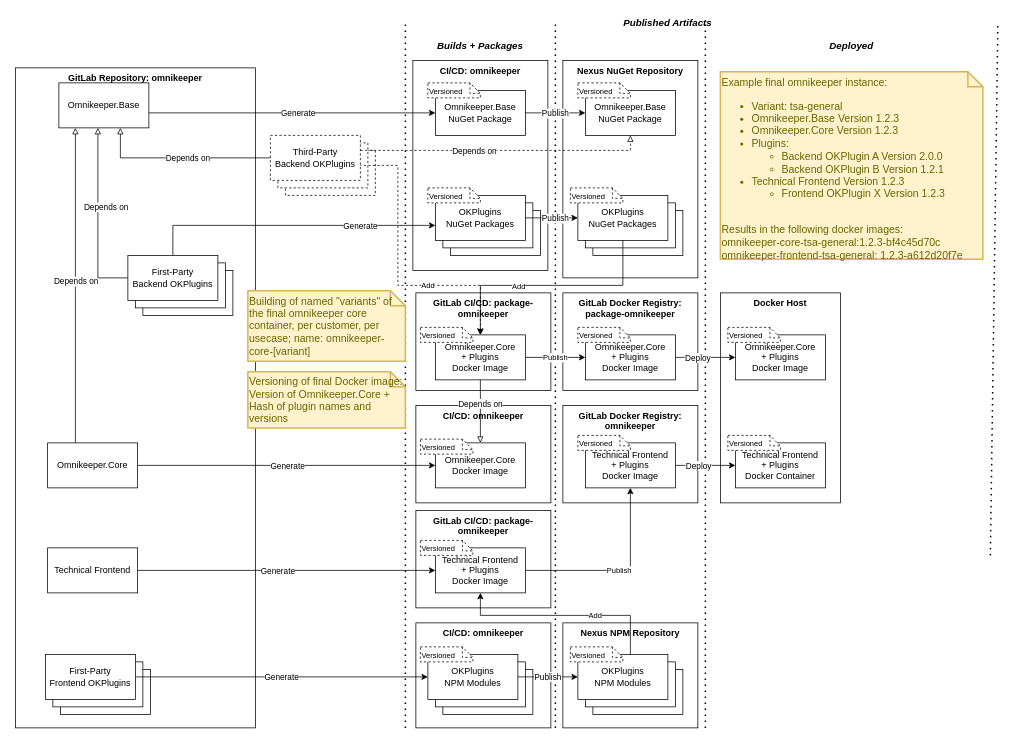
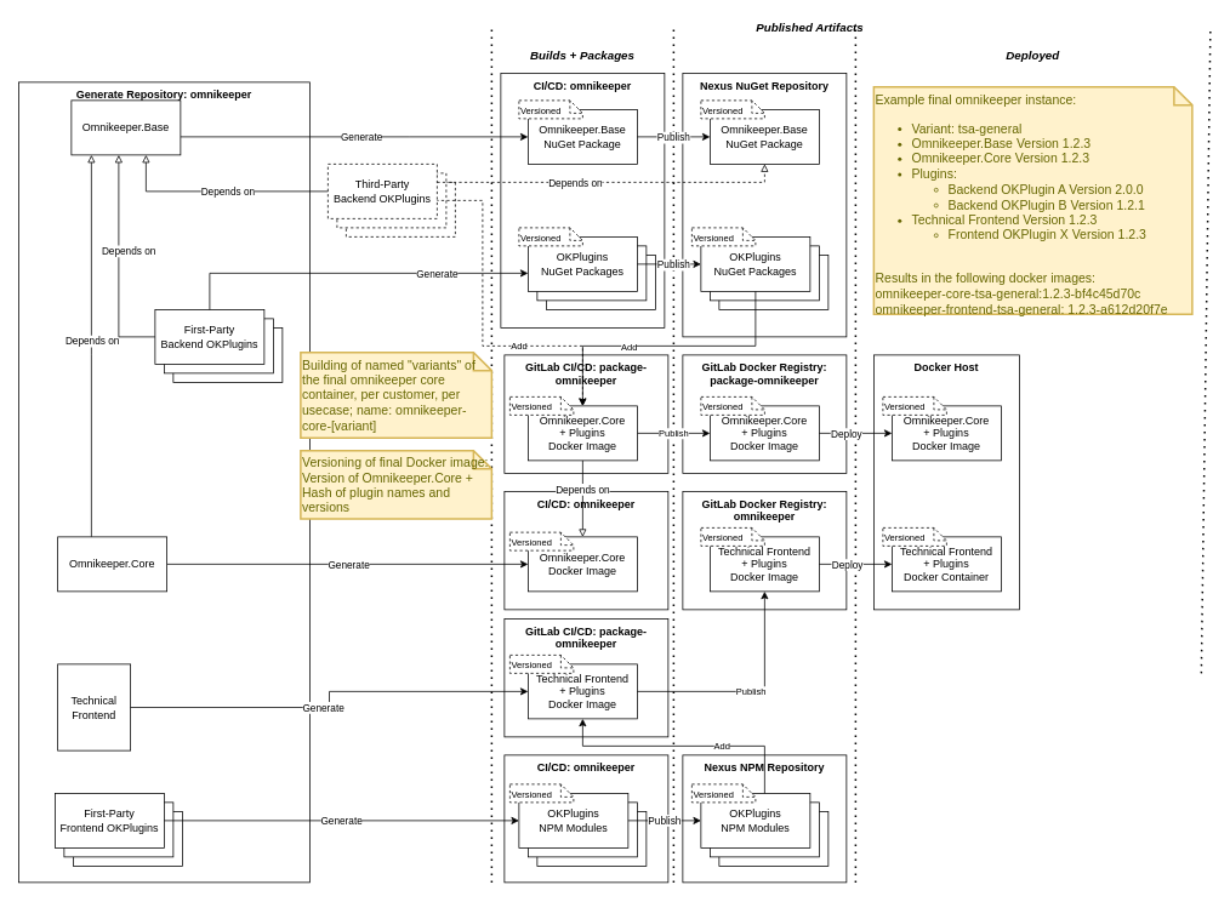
- <mxCell id="7" value="GitLab Repository: omnikeeper" style="rounded=0;whiteSpace=wrap;html=1;verticalAlign=top;fontStyle=1" parent="1" vertex="1"><mxGeometry x="20" y="90" width="320" height="880" as="geometry" /></mxCell>
+ <mxCell id="7" value="Generate Repository: omnikeeper" style="rounded=0;whiteSpace=wrap;html=1;verticalAlign=top;fontStyle=1" parent="1" vertex="1"><mxGeometry x="20" y="90" width="320" height="880" as="geometry" /></mxCell>
- <mxCell id="22" value="Technical Frontend" style="rounded=0;whiteSpace=wrap;html=1;" parent="1" vertex="1"><mxGeometry x="63" y="730" width="120" height="60" as="geometry" /></mxCell>
+ <mxCell id="22" value="Technical Frontend" style="rounded=0;whiteSpace=wrap;html=1;" parent="1" vertex="1"><mxGeometry x="63" y="730" width="80" height="95" as="geometry" /></mxCell>
